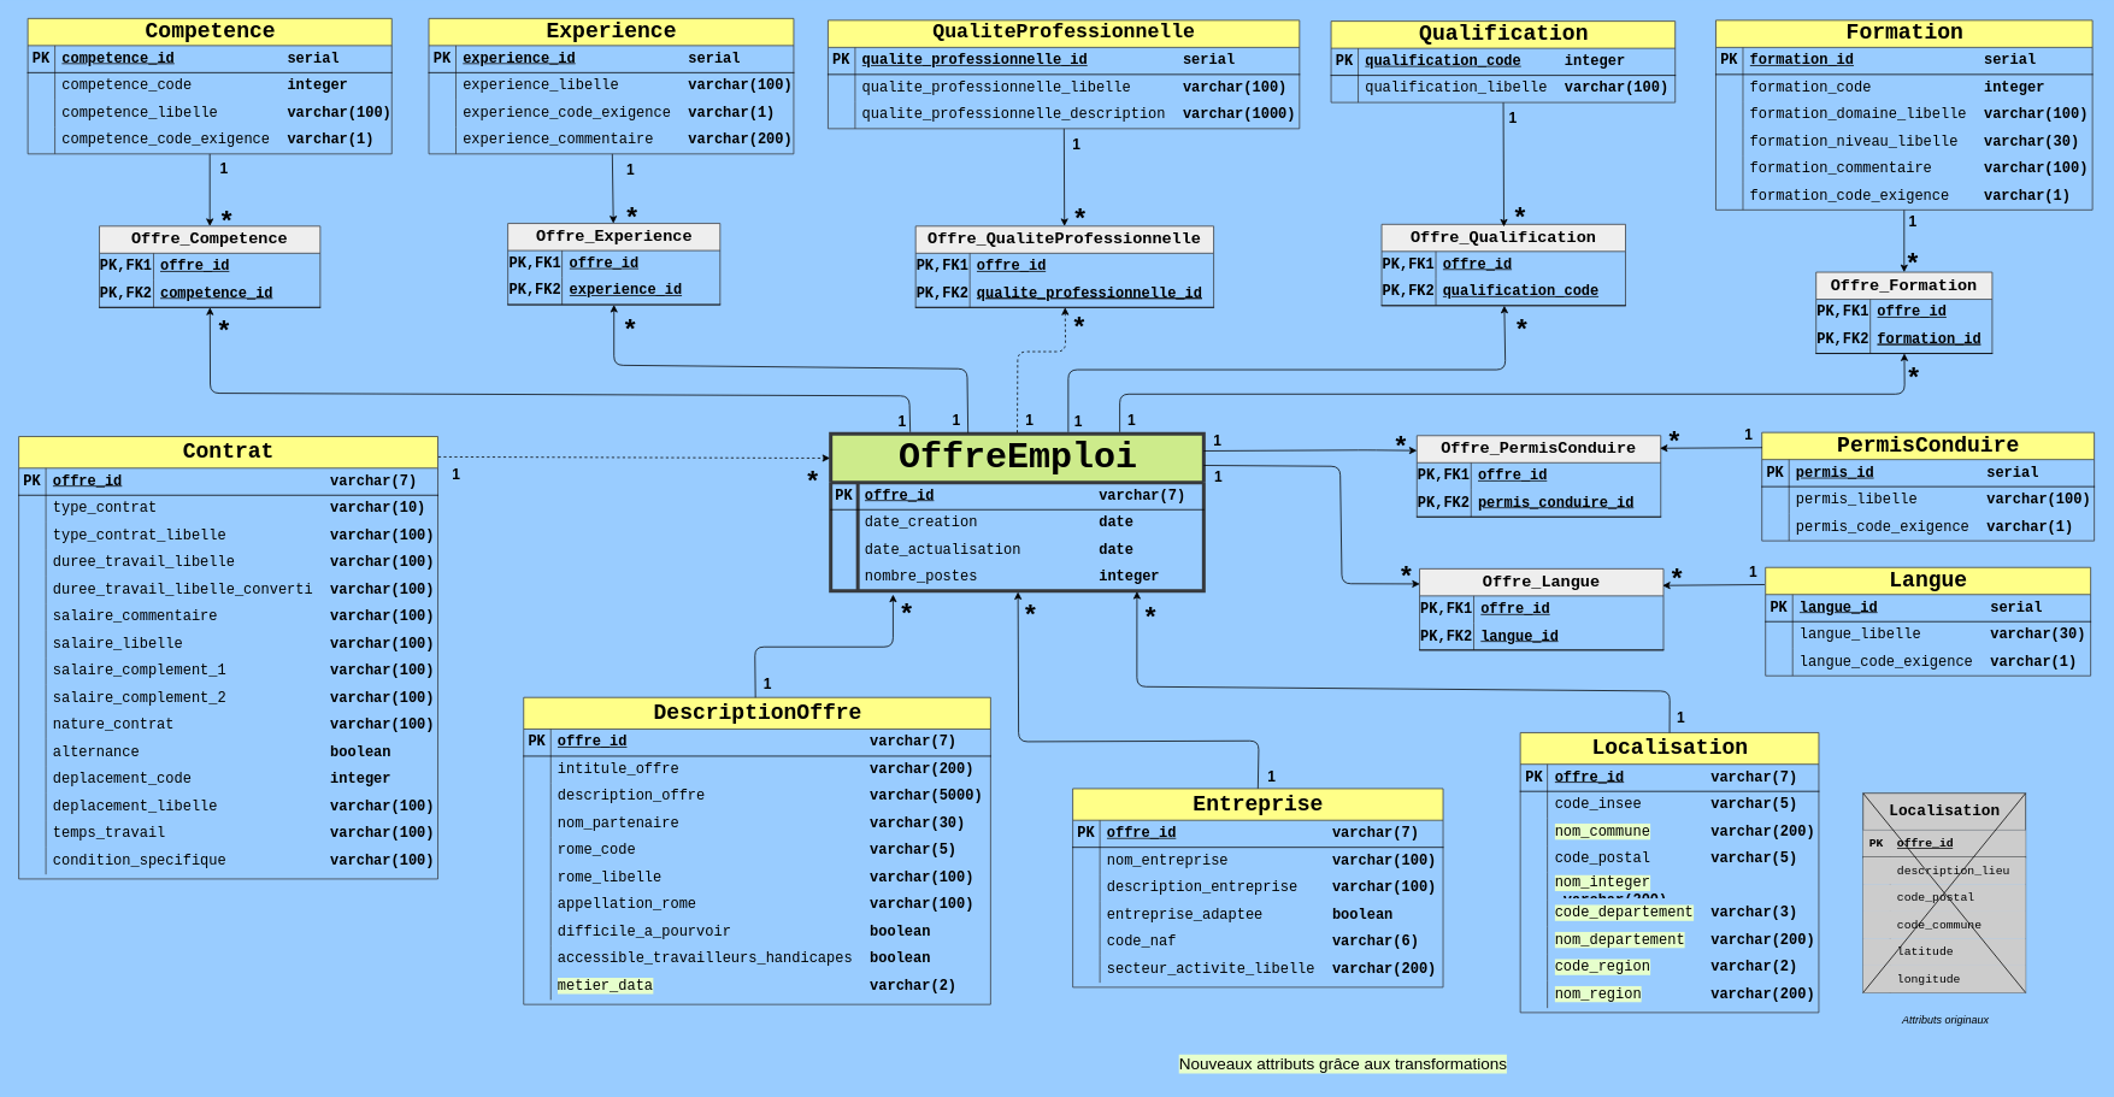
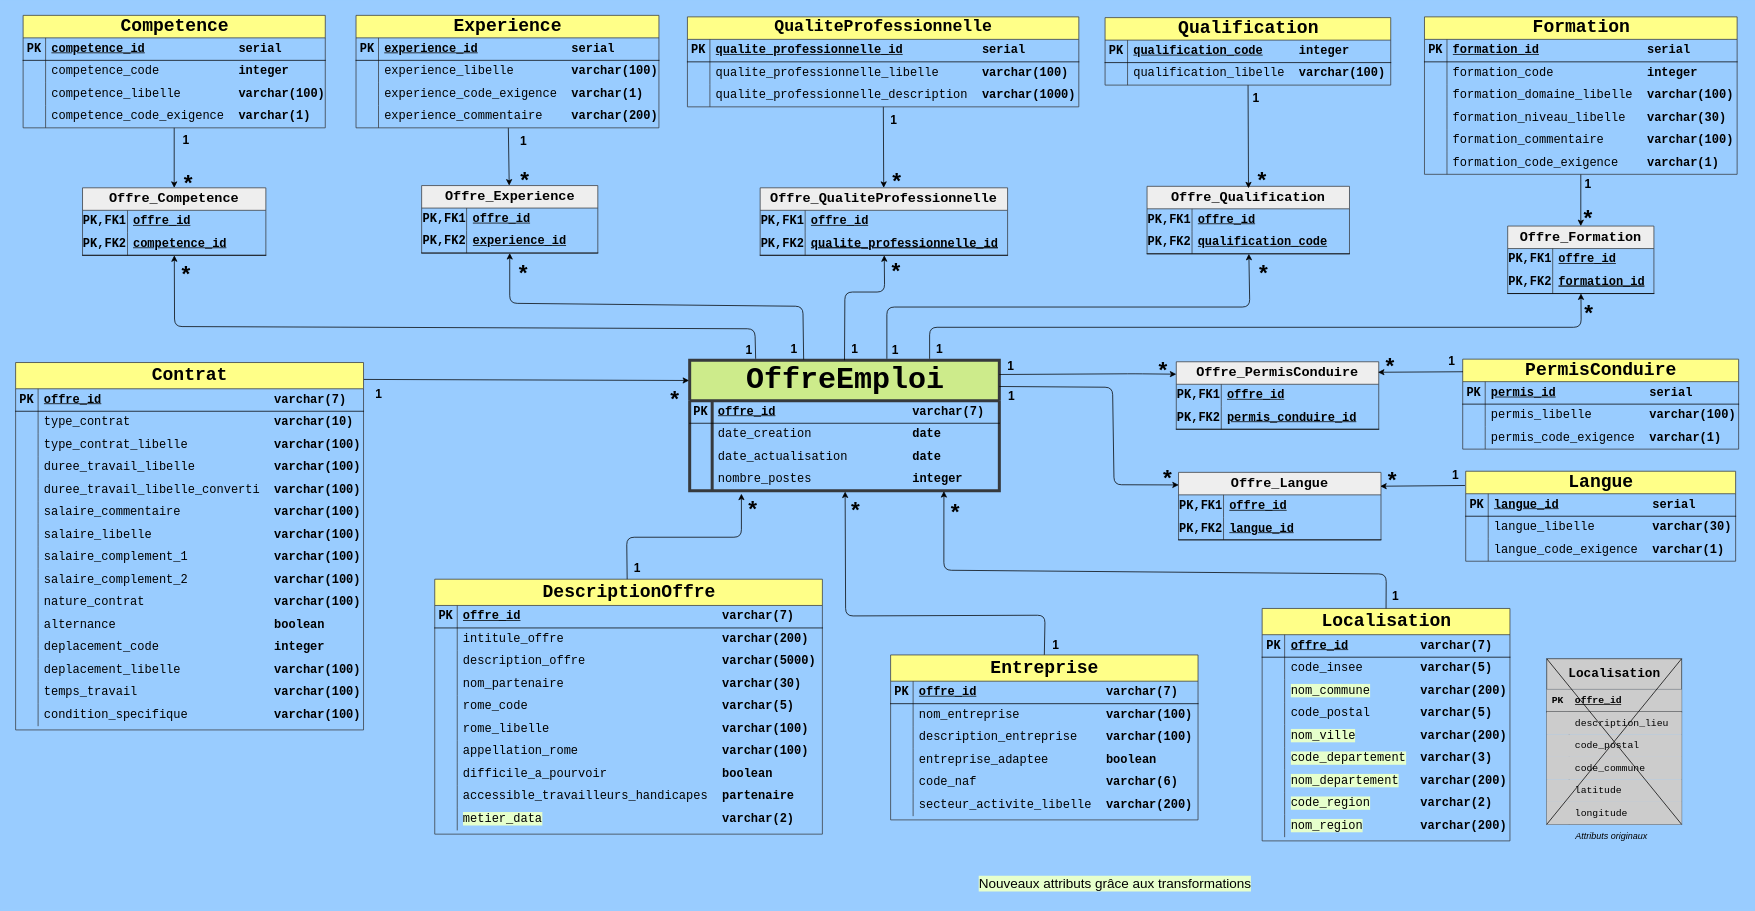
- <mxCell id="185" style="edgeStyle=none;rounded=1;orthogonalLoop=1;jettySize=auto;html=1;startArrow=classic;startFill=1;endArrow=none;curved=0;entryX=0.5;entryY=0;entryDx=0;entryDy=0;dashed=1;" parent="1" source="124" target="2" edge="1"><mxGeometry relative="1" as="geometry"><mxPoint x="714.434" y="481.652" as="targetPoint" /><Array as="points"><mxPoint x="1179" y="389" /><mxPoint x="1126" y="389" /></Array></mxGeometry></mxCell>
+ <mxCell id="185" style="edgeStyle=none;rounded=1;orthogonalLoop=1;jettySize=auto;html=1;startArrow=classic;startFill=1;endArrow=none;curved=0;entryX=0.5;entryY=0;entryDx=0;entryDy=0;" parent="1" source="124" target="2" edge="1"><mxGeometry relative="1" as="geometry"><mxPoint x="714.434" y="481.652" as="targetPoint" /><Array as="points"><mxPoint x="1179" y="389" /><mxPoint x="1126" y="389" /></Array></mxGeometry></mxCell>
- <mxCell id="267" style="edgeStyle=none;rounded=1;orthogonalLoop=1;jettySize=auto;html=1;curved=0;entryX=-0.002;entryY=0.155;entryDx=0;entryDy=0;entryPerimeter=0;exitX=1.001;exitY=0.046;exitDx=0;exitDy=0;exitPerimeter=0;dashed=1;" parent="1" source="15" target="2" edge="1"><mxGeometry relative="1" as="geometry"><mxPoint x="945" y="506" as="targetPoint" /><Array as="points" /><mxPoint x="487" y="499" as="sourcePoint" /></mxGeometry></mxCell>
+ <mxCell id="267" style="edgeStyle=none;rounded=1;orthogonalLoop=1;jettySize=auto;html=1;curved=0;entryX=-0.002;entryY=0.155;entryDx=0;entryDy=0;entryPerimeter=0;exitX=1.001;exitY=0.046;exitDx=0;exitDy=0;exitPerimeter=0;" parent="1" source="15" target="2" edge="1"><mxGeometry relative="1" as="geometry"><mxPoint x="945" y="506" as="targetPoint" /><Array as="points" /><mxPoint x="487" y="499" as="sourcePoint" /></mxGeometry></mxCell>
- <mxCell id="223" value="&lt;font style=&quot;color: rgb(0, 0, 0); background-color: rgb(230, 255, 204);&quot;&gt;nom_integer&lt;/font&gt;&amp;nbsp; &amp;nbsp; &amp;nbsp; &amp;nbsp; &amp;nbsp;&lt;b style=&quot;background-color: transparent; color: light-dark(rgb(0, 0, 0), rgb(255, 255, 255));&quot;&gt;varchar(200)&lt;/b&gt;" style="shape=partialRectangle;connectable=0;fillColor=none;top=0;left=0;bottom=0;right=0;align=left;spacingLeft=6;overflow=hidden;whiteSpace=wrap;html=1;rounded=0;fontFamily=Courier New;fontSize=16;strokeColor=#000000;" parent="221" vertex="1"><mxGeometry x="30" width="300.5" height="30" as="geometry"><mxRectangle width="300.5" height="30" as="alternateBounds" /></mxGeometry></mxCell>
+ <mxCell id="223" value="&lt;font style=&quot;color: rgb(0, 0, 0); background-color: rgb(230, 255, 204);&quot;&gt;nom_ville&lt;/font&gt;&amp;nbsp; &amp;nbsp; &amp;nbsp; &amp;nbsp; &amp;nbsp;&lt;b style=&quot;background-color: transparent; color: light-dark(rgb(0, 0, 0), rgb(255, 255, 255));&quot;&gt;varchar(200)&lt;/b&gt;" style="shape=partialRectangle;connectable=0;fillColor=none;top=0;left=0;bottom=0;right=0;align=left;spacingLeft=6;overflow=hidden;whiteSpace=wrap;html=1;rounded=0;fontFamily=Courier New;fontSize=16;strokeColor=#000000;" parent="221" vertex="1"><mxGeometry x="30" width="300.5" height="30" as="geometry"><mxRectangle width="300.5" height="30" as="alternateBounds" /></mxGeometry></mxCell>
- <mxCell id="263" value="accessible_travailleurs_handicapes&amp;nbsp; &lt;b style=&quot;color: light-dark(rgb(0, 0, 0), rgb(255, 255, 255)); background-color: transparent;&quot;&gt;boolean&lt;/b&gt;" style="shape=partialRectangle;connectable=0;fillColor=none;top=0;left=0;bottom=0;right=0;align=left;spacingLeft=6;overflow=hidden;whiteSpace=wrap;html=1;rounded=0;fontFamily=Courier New;fontSize=16;strokeColor=#000000;" parent="261" vertex="1"><mxGeometry x="30" width="487" height="30" as="geometry"><mxRectangle width="487" height="30" as="alternateBounds" /></mxGeometry></mxCell>
+ <mxCell id="263" value="accessible_travailleurs_handicapes&amp;nbsp; &lt;b style=&quot;color: light-dark(rgb(0, 0, 0), rgb(255, 255, 255)); background-color: transparent;&quot;&gt;partenaire&lt;/b&gt;" style="shape=partialRectangle;connectable=0;fillColor=none;top=0;left=0;bottom=0;right=0;align=left;spacingLeft=6;overflow=hidden;whiteSpace=wrap;html=1;rounded=0;fontFamily=Courier New;fontSize=16;strokeColor=#000000;" parent="261" vertex="1"><mxGeometry x="30" width="487" height="30" as="geometry"><mxRectangle width="487" height="30" as="alternateBounds" /></mxGeometry></mxCell>
- <mxCell id="345" value="Attributs originaux" style="text;html=1;align=center;verticalAlign=middle;whiteSpace=wrap;rounded=0;fontStyle=2" parent="1" vertex="1"><mxGeometry x="2096.5" y="1115" width="113" height="30" as="geometry" /></mxCell>
+ <mxCell id="345" value="Attributs originaux" style="text;html=1;align=center;verticalAlign=middle;whiteSpace=wrap;rounded=0;fontStyle=2" parent="1" vertex="1"><mxGeometry x="2091.5" y="1100" width="113" height="30" as="geometry" /></mxCell>
